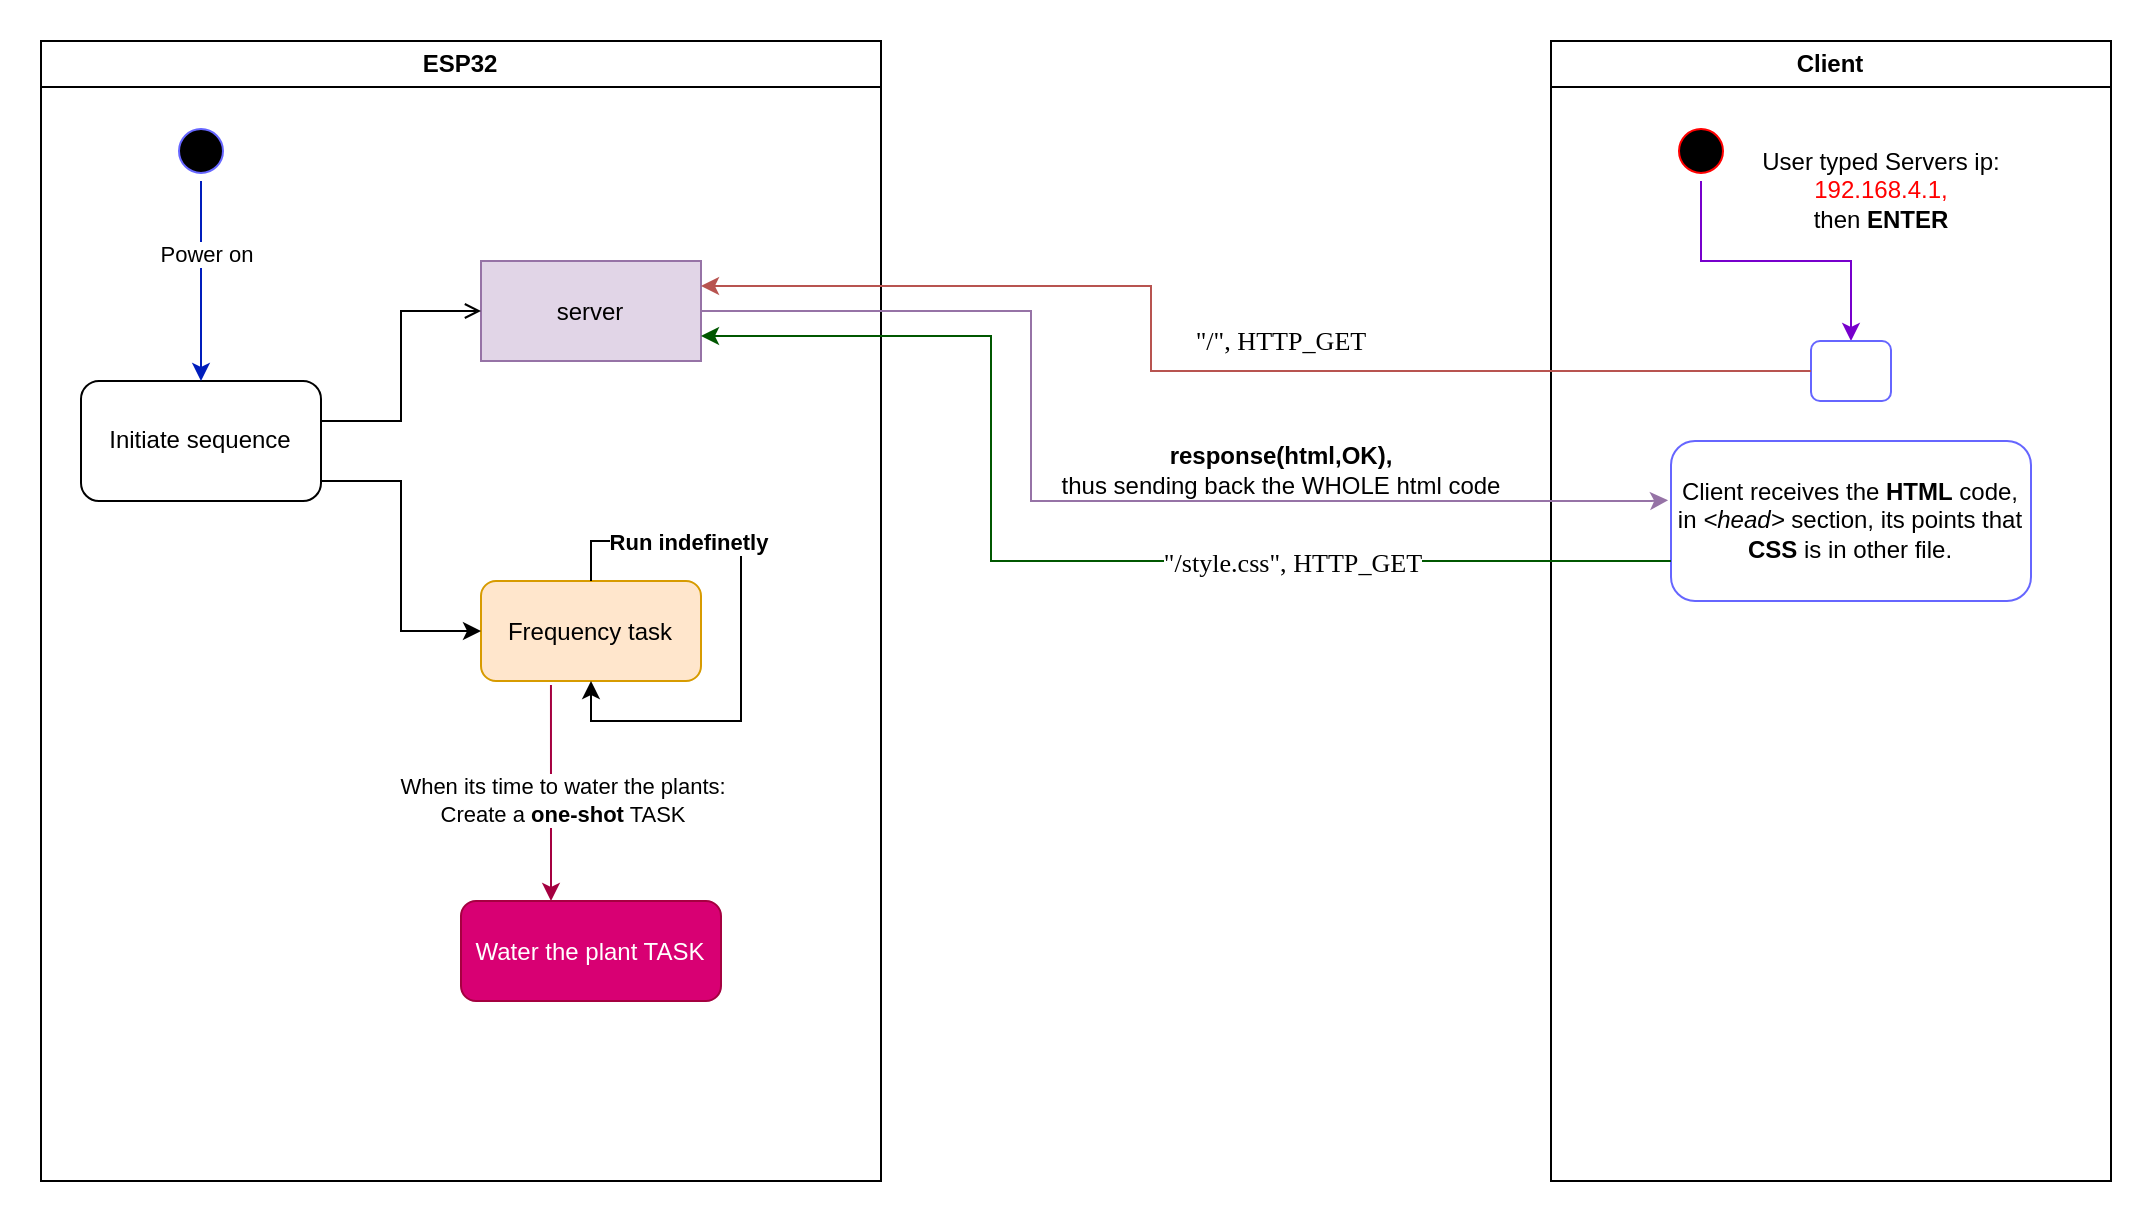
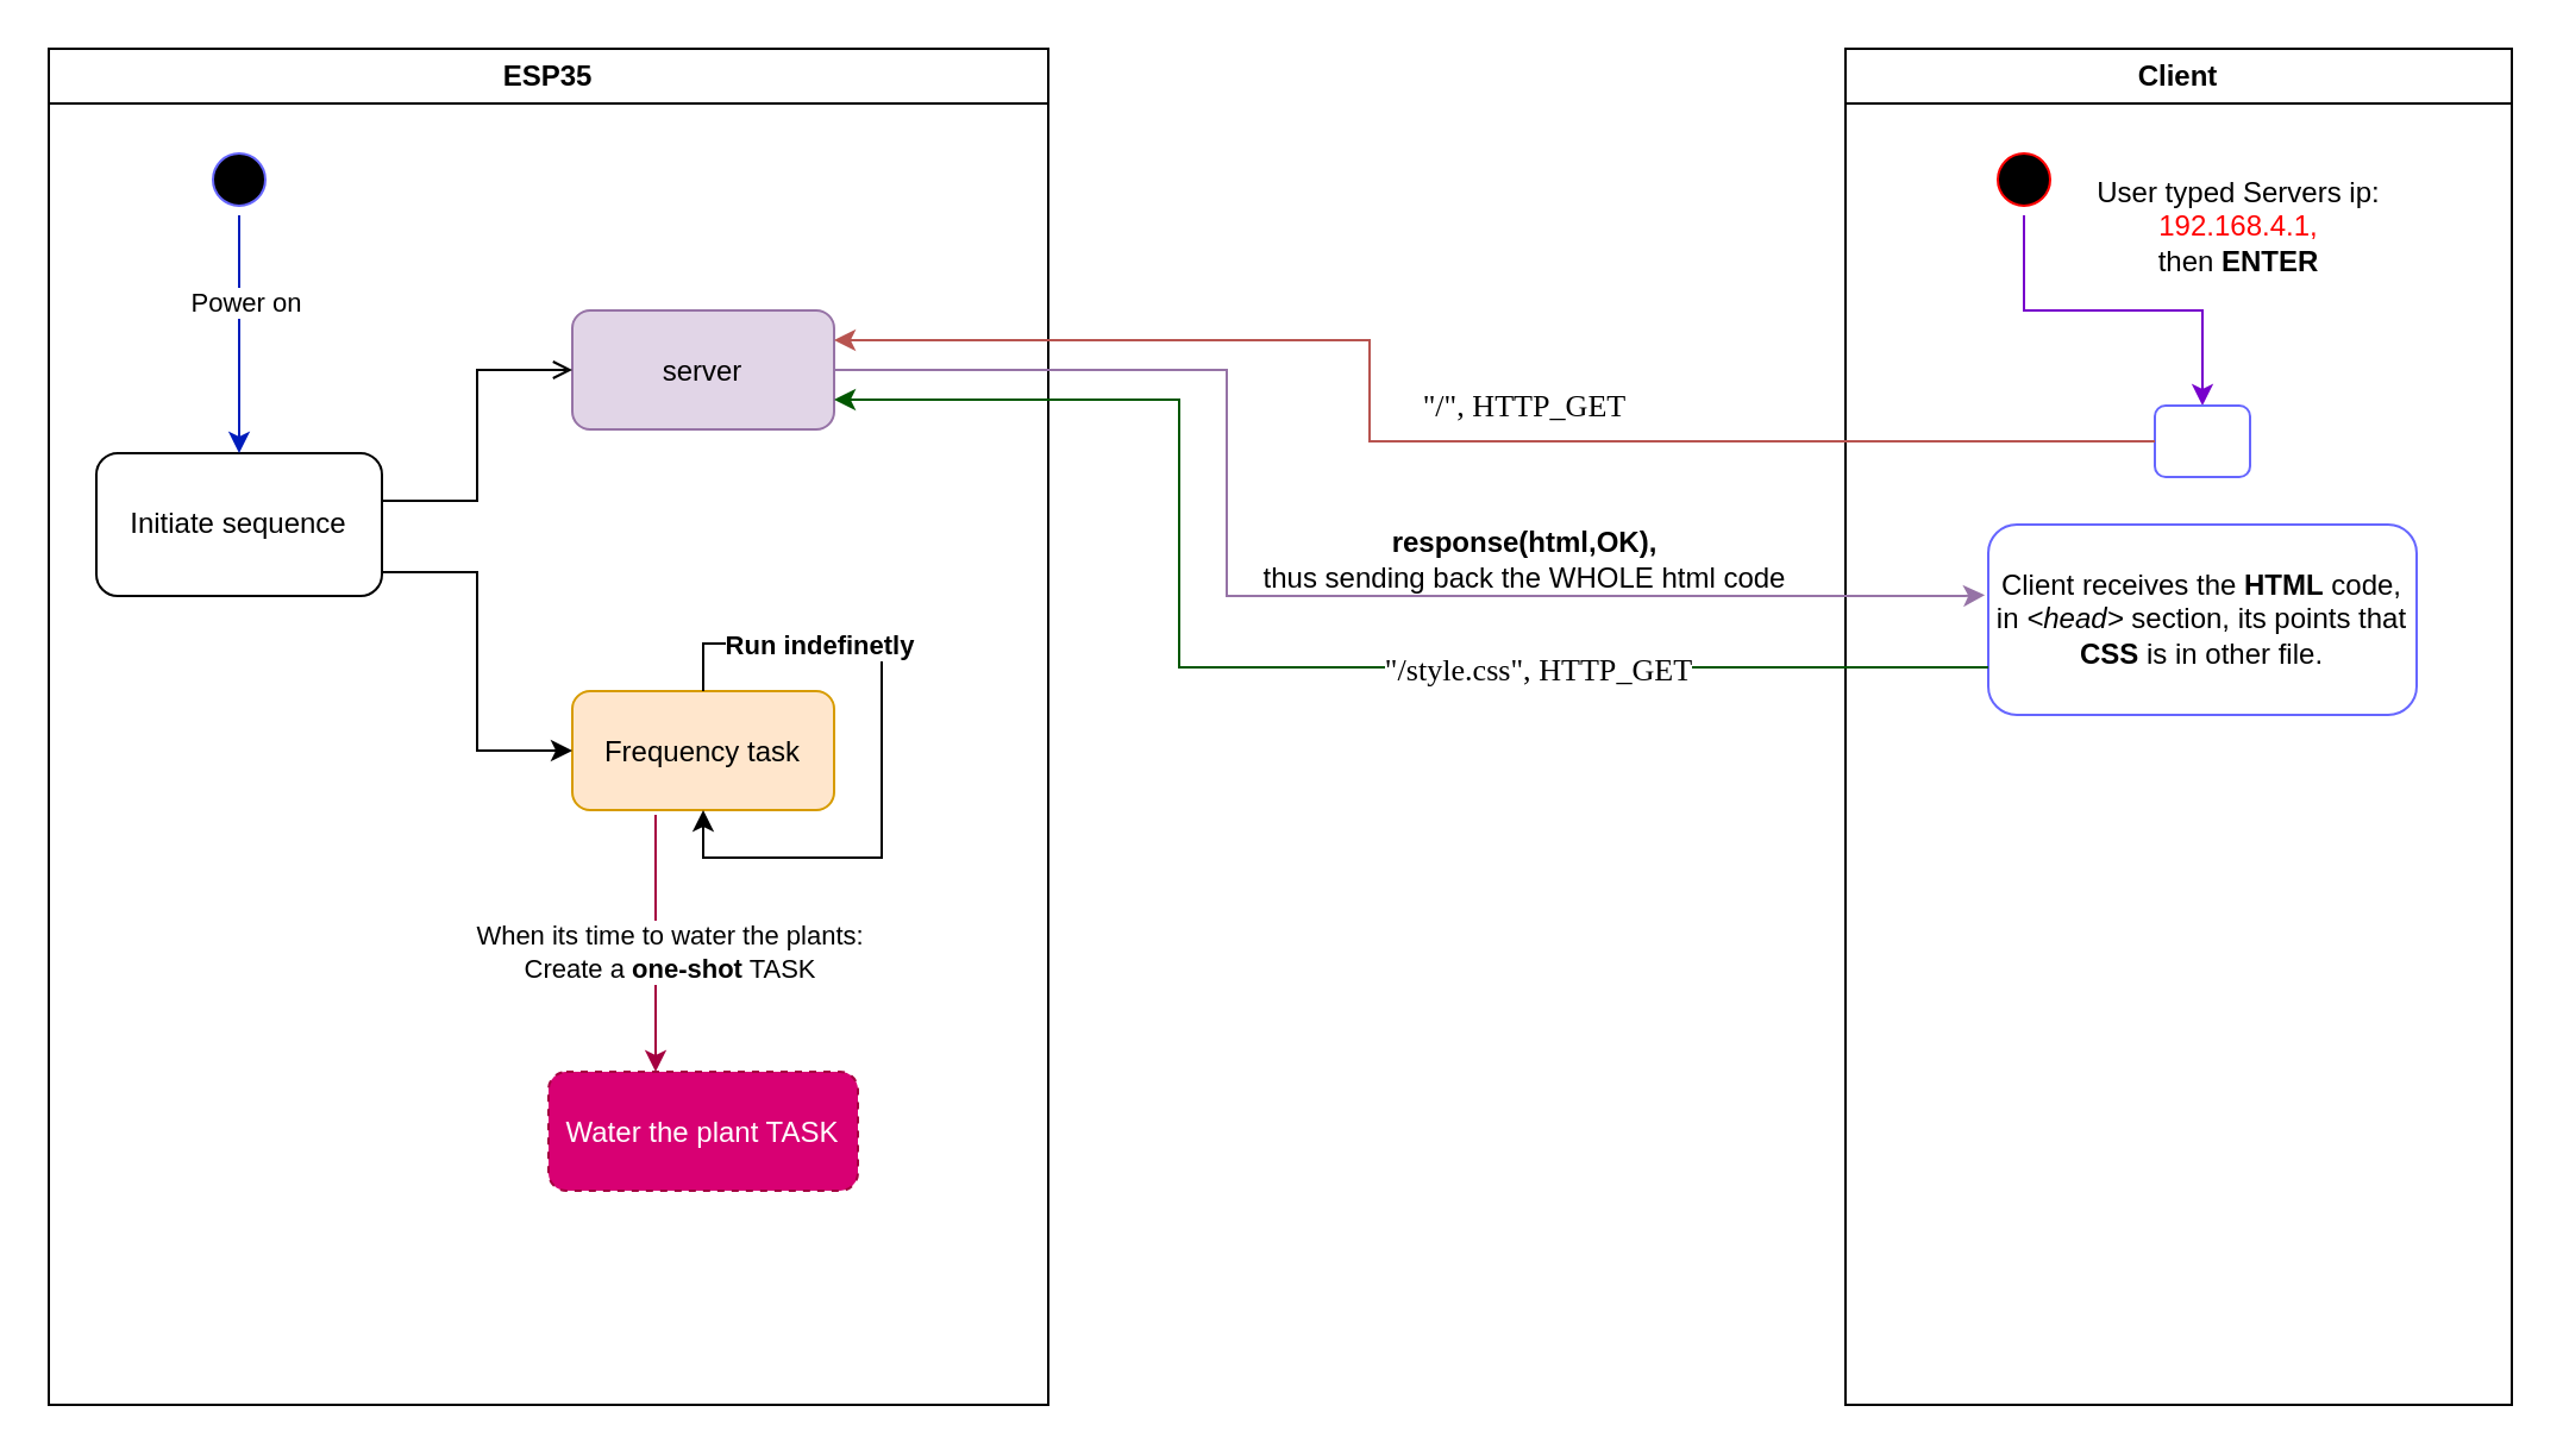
- <mxCell id="2" value="ESP32" style="swimlane;whiteSpace=wrap;startSize=23;" parent="1" vertex="1"><mxGeometry x="20" y="20" width="420" height="570" as="geometry" /></mxCell>
+ <mxCell id="2" value="ESP35" style="swimlane;whiteSpace=wrap;startSize=23;" parent="1" vertex="1"><mxGeometry x="20" y="20" width="420" height="570" as="geometry" /></mxCell>
- <mxCell id="3" value="server" style="fillColor=#e1d5e7;strokeColor=#9673a6;rounded=0;" parent="2" vertex="1"><mxGeometry x="220" y="110" width="110" height="50" as="geometry" /></mxCell>
+ <mxCell id="3" value="server" style="fillColor=#e1d5e7;strokeColor=#9673a6;rounded=1;" parent="2" vertex="1"><mxGeometry x="220" y="110" width="110" height="50" as="geometry" /></mxCell>
- <mxCell id="7" value="Water the plant TASK" style="fillColor=#d80073;strokeColor=#A50040;fontColor=#ffffff;rounded=1;" parent="2" vertex="1"><mxGeometry x="210" y="430" width="130" height="50" as="geometry" /></mxCell>
+ <mxCell id="7" value="Water the plant TASK" style="fillColor=#d80073;strokeColor=#A50040;fontColor=#ffffff;rounded=1;dashed=1;" parent="2" vertex="1"><mxGeometry x="210" y="430" width="130" height="50" as="geometry" /></mxCell>
